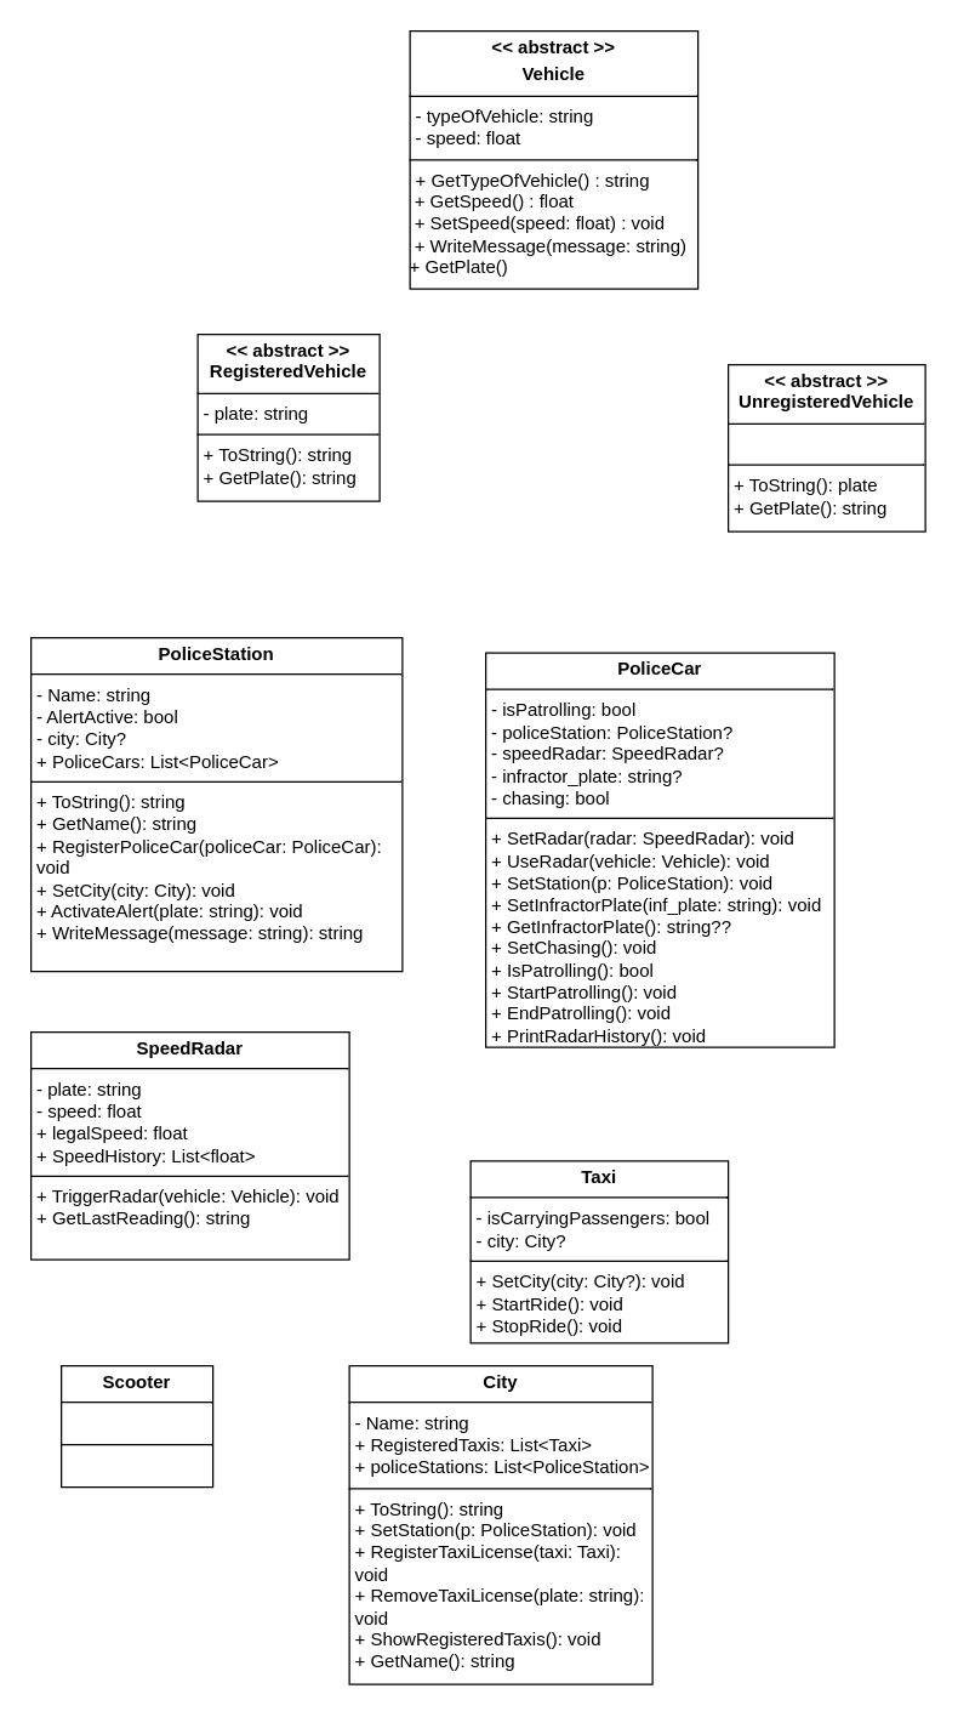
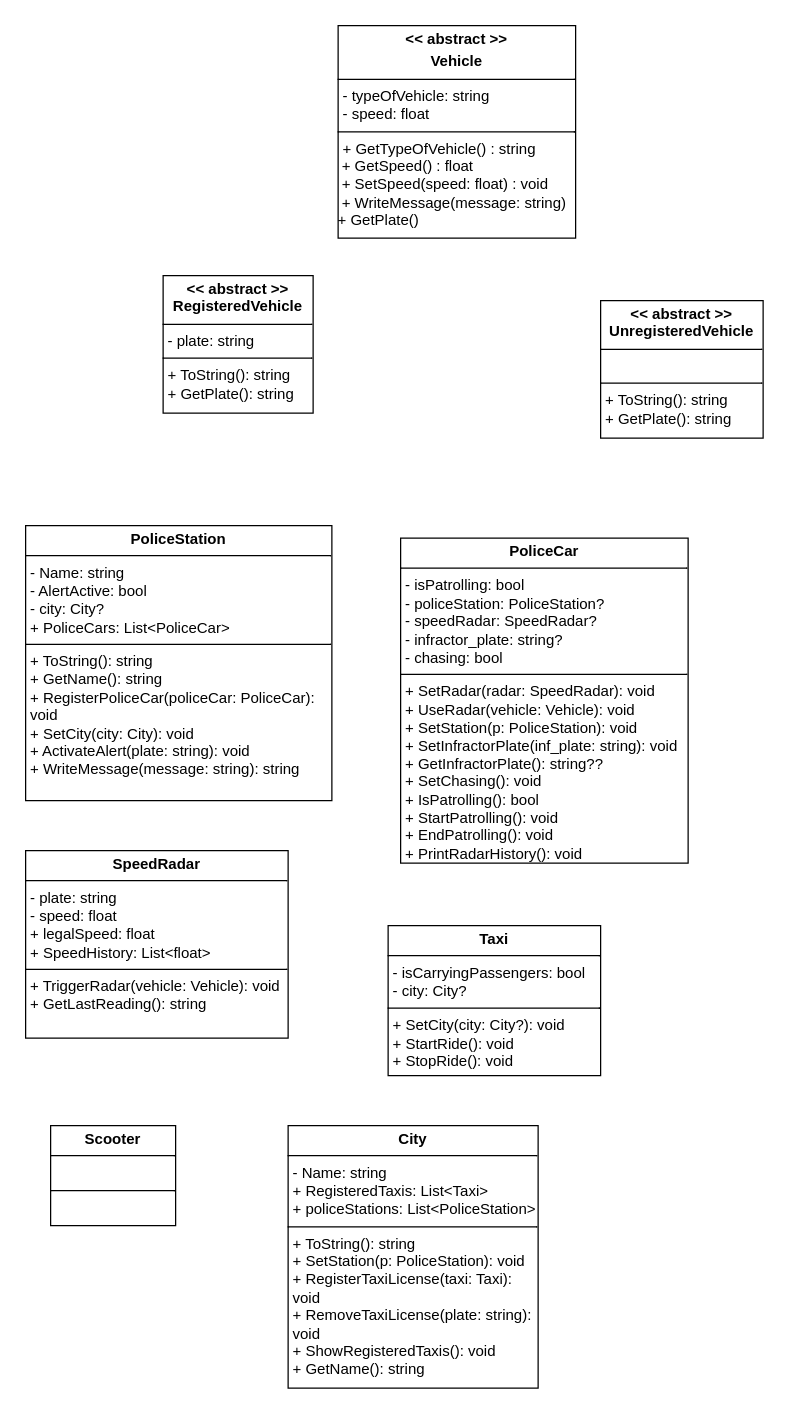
- <mxCell id="4" value="&lt;p style=&quot;margin:0px;margin-top:4px;text-align:center;&quot;&gt;&lt;span style=&quot;font-weight: 700;&quot;&gt;&amp;lt;&amp;lt; abstract &amp;gt;&amp;gt;&lt;/span&gt;&lt;/p&gt;&lt;div style=&quot;font-weight: 700; text-align: center;&quot;&gt;UnregisteredVehicle&lt;/div&gt;&lt;hr size=&quot;1&quot; style=&quot;border-style:solid;&quot;&gt;&lt;p style=&quot;margin:0px;margin-left:4px;&quot;&gt;&lt;br&gt;&lt;/p&gt;&lt;hr size=&quot;1&quot; style=&quot;border-style:solid;&quot;&gt;&lt;p style=&quot;margin:0px;margin-left:4px;&quot;&gt;+ ToString(): plate&lt;/p&gt;&lt;p style=&quot;margin:0px;margin-left:4px;&quot;&gt;+ GetPlate(): string&lt;/p&gt;" style="verticalAlign=top;align=left;overflow=fill;html=1;whiteSpace=wrap;" vertex="1" parent="1"><mxGeometry x="480" y="240" width="130" height="110" as="geometry" /></mxCell>
+ <mxCell id="4" value="&lt;p style=&quot;margin:0px;margin-top:4px;text-align:center;&quot;&gt;&lt;span style=&quot;font-weight: 700;&quot;&gt;&amp;lt;&amp;lt; abstract &amp;gt;&amp;gt;&lt;/span&gt;&lt;/p&gt;&lt;div style=&quot;font-weight: 700; text-align: center;&quot;&gt;UnregisteredVehicle&lt;/div&gt;&lt;hr size=&quot;1&quot; style=&quot;border-style:solid;&quot;&gt;&lt;p style=&quot;margin:0px;margin-left:4px;&quot;&gt;&lt;br&gt;&lt;/p&gt;&lt;hr size=&quot;1&quot; style=&quot;border-style:solid;&quot;&gt;&lt;p style=&quot;margin:0px;margin-left:4px;&quot;&gt;+ ToString(): string&lt;/p&gt;&lt;p style=&quot;margin:0px;margin-left:4px;&quot;&gt;+ GetPlate(): string&lt;/p&gt;" style="verticalAlign=top;align=left;overflow=fill;html=1;whiteSpace=wrap;" vertex="1" parent="1"><mxGeometry x="480" y="240" width="130" height="110" as="geometry" /></mxCell>
- <mxCell id="8" value="&lt;p style=&quot;margin:0px;margin-top:4px;text-align:center;&quot;&gt;&lt;b&gt;Taxi&lt;/b&gt;&lt;/p&gt;&lt;hr size=&quot;1&quot; style=&quot;border-style:solid;&quot;&gt;&lt;p style=&quot;margin:0px;margin-left:4px;&quot;&gt;- isCarryingPassengers: bool&lt;/p&gt;&lt;p style=&quot;margin:0px;margin-left:4px;&quot;&gt;- city: City?&amp;nbsp;&lt;br&gt;&lt;/p&gt;&lt;hr size=&quot;1&quot; style=&quot;border-style:solid;&quot;&gt;&lt;p style=&quot;margin:0px;margin-left:4px;&quot;&gt;+ SetCity(city: City?): void&lt;/p&gt;&lt;p style=&quot;margin:0px;margin-left:4px;&quot;&gt;+ StartRide(): void&lt;/p&gt;&lt;p style=&quot;margin:0px;margin-left:4px;&quot;&gt;+ StopRide(): void&lt;/p&gt;" style="verticalAlign=top;align=left;overflow=fill;html=1;whiteSpace=wrap;" vertex="1" parent="1"><mxGeometry x="310" y="765" width="170" height="120" as="geometry" /></mxCell>
+ <mxCell id="8" value="&lt;p style=&quot;margin:0px;margin-top:4px;text-align:center;&quot;&gt;&lt;b&gt;Taxi&lt;/b&gt;&lt;/p&gt;&lt;hr size=&quot;1&quot; style=&quot;border-style:solid;&quot;&gt;&lt;p style=&quot;margin:0px;margin-left:4px;&quot;&gt;- isCarryingPassengers: bool&lt;/p&gt;&lt;p style=&quot;margin:0px;margin-left:4px;&quot;&gt;- city: City?&amp;nbsp;&lt;br&gt;&lt;/p&gt;&lt;hr size=&quot;1&quot; style=&quot;border-style:solid;&quot;&gt;&lt;p style=&quot;margin:0px;margin-left:4px;&quot;&gt;+ SetCity(city: City?): void&lt;/p&gt;&lt;p style=&quot;margin:0px;margin-left:4px;&quot;&gt;+ StartRide(): void&lt;/p&gt;&lt;p style=&quot;margin:0px;margin-left:4px;&quot;&gt;+ StopRide(): void&lt;/p&gt;" style="verticalAlign=top;align=left;overflow=fill;html=1;whiteSpace=wrap;" vertex="1" parent="1"><mxGeometry x="310" y="740" width="170" height="120" as="geometry" /></mxCell>
